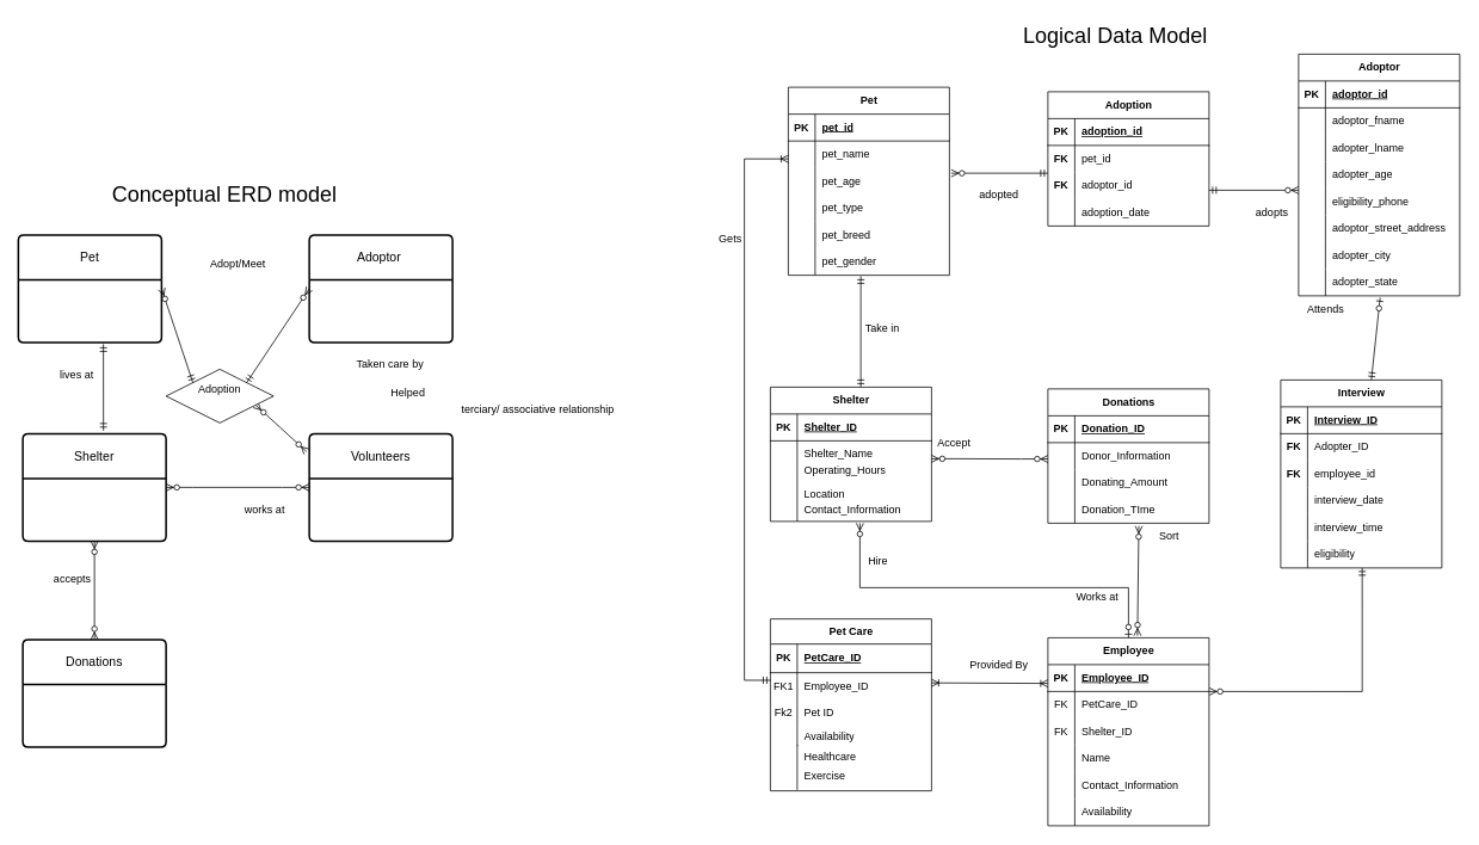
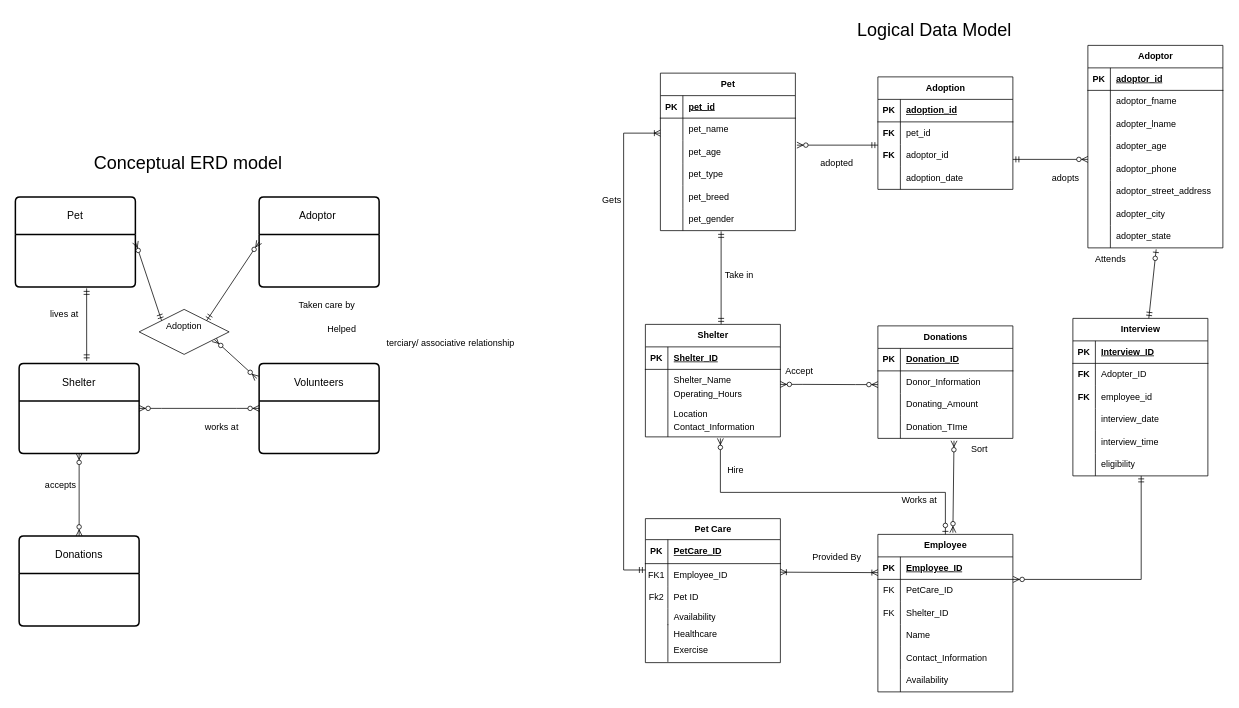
- <mxCell id="146" value="eligibility_phone" style="shape=partialRectangle;connectable=0;fillColor=none;top=0;left=0;bottom=0;right=0;align=left;spacingLeft=6;overflow=hidden;whiteSpace=wrap;html=1;" vertex="1" parent="144"><mxGeometry x="30" width="150" height="30" as="geometry"><mxRectangle width="150" height="30" as="alternateBounds" /></mxGeometry></mxCell>
+ <mxCell id="146" value="adoptor_phone" style="shape=partialRectangle;connectable=0;fillColor=none;top=0;left=0;bottom=0;right=0;align=left;spacingLeft=6;overflow=hidden;whiteSpace=wrap;html=1;" vertex="1" parent="144"><mxGeometry x="30" width="150" height="30" as="geometry"><mxRectangle width="150" height="30" as="alternateBounds" /></mxGeometry></mxCell>
- <mxCell id="25" value="&lt;div&gt;Adopt/Meet&lt;/div&gt;&lt;div&gt;&lt;br&gt;&lt;/div&gt;" style="text;html=1;align=center;verticalAlign=middle;resizable=0;points=[];autosize=1;strokeColor=none;fillColor=none;" vertex="1" parent="1"><mxGeometry x="225" y="282" width="80" height="40" as="geometry" /></mxCell>
